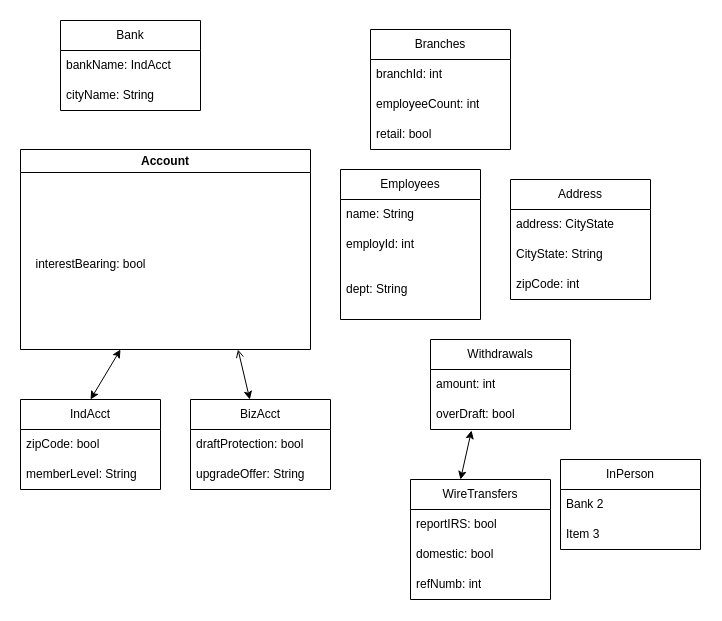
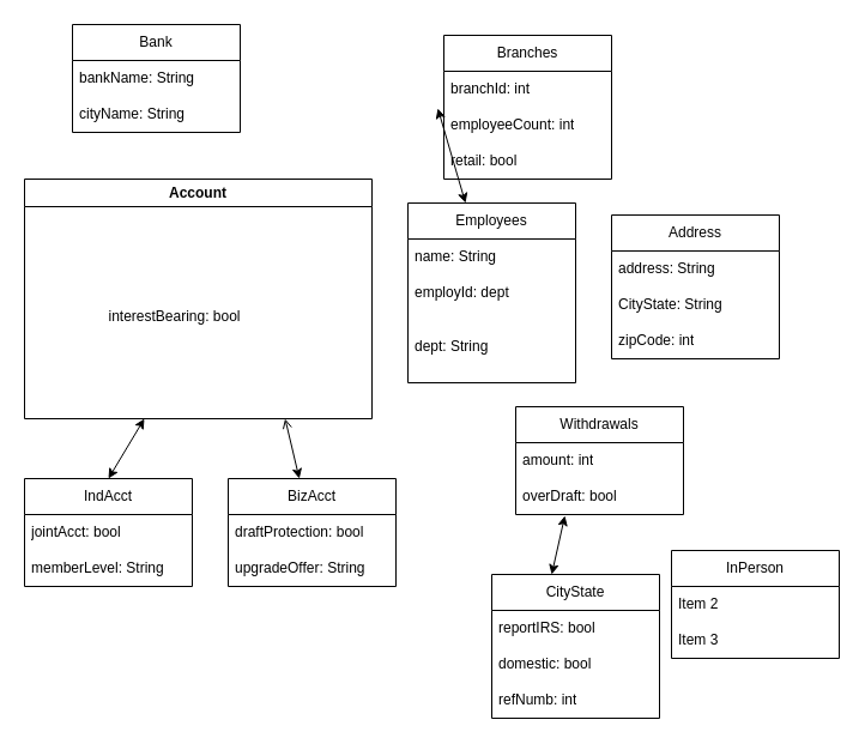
- <mxCell id="3" value="bankName: IndAcct" style="text;strokeColor=none;fillColor=none;align=left;verticalAlign=middle;spacingLeft=4;spacingRight=4;overflow=hidden;points=[[0,0.5],[1,0.5]];portConstraint=eastwest;rotatable=0;whiteSpace=wrap;html=1;" vertex="1" parent="2"><mxGeometry y="30" width="140" height="30" as="geometry" /></mxCell>
+ <mxCell id="3" value="bankName: String" style="text;strokeColor=none;fillColor=none;align=left;verticalAlign=middle;spacingLeft=4;spacingRight=4;overflow=hidden;points=[[0,0.5],[1,0.5]];portConstraint=eastwest;rotatable=0;whiteSpace=wrap;html=1;" vertex="1" parent="2"><mxGeometry y="30" width="140" height="30" as="geometry" /></mxCell>
+ <mxCell id="26" value="" style="endArrow=classic;startArrow=classic;html=1;rounded=0;entryX=-0.036;entryY=0.033;entryDx=0;entryDy=0;entryPerimeter=0;" edge="1" parent="1" source="18" target="16"><mxGeometry width="50" height="50" relative="1" as="geometry"><mxPoint x="500" y="139" as="sourcePoint" /><mxPoint x="550" y="89" as="targetPoint" /></mxGeometry></mxCell>
- <mxCell id="23" value="address: CityState" style="text;strokeColor=none;fillColor=none;align=left;verticalAlign=middle;spacingLeft=4;spacingRight=4;overflow=hidden;points=[[0,0.5],[1,0.5]];portConstraint=eastwest;rotatable=0;whiteSpace=wrap;html=1;" vertex="1" parent="22"><mxGeometry y="30" width="140" height="30" as="geometry" /></mxCell>
+ <mxCell id="23" value="address: String" style="text;strokeColor=none;fillColor=none;align=left;verticalAlign=middle;spacingLeft=4;spacingRight=4;overflow=hidden;points=[[0,0.5],[1,0.5]];portConstraint=eastwest;rotatable=0;whiteSpace=wrap;html=1;" vertex="1" parent="22"><mxGeometry y="30" width="140" height="30" as="geometry" /></mxCell>
- <mxCell id="20" value="employId: int" style="text;strokeColor=none;fillColor=none;align=left;verticalAlign=middle;spacingLeft=4;spacingRight=4;overflow=hidden;points=[[0,0.5],[1,0.5]];portConstraint=eastwest;rotatable=0;whiteSpace=wrap;html=1;" vertex="1" parent="18"><mxGeometry y="60" width="140" height="30" as="geometry" /></mxCell>
+ <mxCell id="20" value="employId: dept" style="text;strokeColor=none;fillColor=none;align=left;verticalAlign=middle;spacingLeft=4;spacingRight=4;overflow=hidden;points=[[0,0.5],[1,0.5]];portConstraint=eastwest;rotatable=0;whiteSpace=wrap;html=1;" vertex="1" parent="18"><mxGeometry y="60" width="140" height="30" as="geometry" /></mxCell>
- <mxCell id="6" value="interestBearing: bool" style="text;html=1;align=center;verticalAlign=middle;resizable=0;points=[];autosize=1;strokeColor=none;fillColor=none;" vertex="1" parent="5"><mxGeometry x="5" y="100" width="130" height="30" as="geometry" /></mxCell>
+ <mxCell id="6" value="interestBearing: bool" style="text;html=1;align=center;verticalAlign=middle;resizable=0;points=[];autosize=1;strokeColor=none;fillColor=none;" vertex="1" parent="5"><mxGeometry x="60" y="100" width="130" height="30" as="geometry" /></mxCell>
- <mxCell id="8" value="zipCode: bool" style="text;strokeColor=none;fillColor=none;align=left;verticalAlign=middle;spacingLeft=4;spacingRight=4;overflow=hidden;points=[[0,0.5],[1,0.5]];portConstraint=eastwest;rotatable=0;whiteSpace=wrap;html=1;" vertex="1" parent="7"><mxGeometry y="30" width="140" height="30" as="geometry" /></mxCell>
+ <mxCell id="8" value="jointAcct: bool" style="text;strokeColor=none;fillColor=none;align=left;verticalAlign=middle;spacingLeft=4;spacingRight=4;overflow=hidden;points=[[0,0.5],[1,0.5]];portConstraint=eastwest;rotatable=0;whiteSpace=wrap;html=1;" vertex="1" parent="7"><mxGeometry y="30" width="140" height="30" as="geometry" /></mxCell>
- <mxCell id="31" value="WireTransfers" style="swimlane;fontStyle=0;childLayout=stackLayout;horizontal=1;startSize=30;horizontalStack=0;resizeParent=1;resizeParentMax=0;resizeLast=0;collapsible=1;marginBottom=0;whiteSpace=wrap;html=1;" vertex="1" parent="1"><mxGeometry x="410" y="479" width="140" height="120" as="geometry" /></mxCell>
+ <mxCell id="31" value="CityState" style="swimlane;fontStyle=0;childLayout=stackLayout;horizontal=1;startSize=30;horizontalStack=0;resizeParent=1;resizeParentMax=0;resizeLast=0;collapsible=1;marginBottom=0;whiteSpace=wrap;html=1;" vertex="1" parent="1"><mxGeometry x="410" y="479" width="140" height="120" as="geometry" /></mxCell>
- <mxCell id="36" value="Bank 2" style="text;strokeColor=none;fillColor=none;align=left;verticalAlign=middle;spacingLeft=4;spacingRight=4;overflow=hidden;points=[[0,0.5],[1,0.5]];portConstraint=eastwest;rotatable=0;whiteSpace=wrap;html=1;" vertex="1" parent="35"><mxGeometry y="30" width="140" height="30" as="geometry" /></mxCell>
+ <mxCell id="36" value="Item 2" style="text;strokeColor=none;fillColor=none;align=left;verticalAlign=middle;spacingLeft=4;spacingRight=4;overflow=hidden;points=[[0,0.5],[1,0.5]];portConstraint=eastwest;rotatable=0;whiteSpace=wrap;html=1;" vertex="1" parent="35"><mxGeometry y="30" width="140" height="30" as="geometry" /></mxCell>
